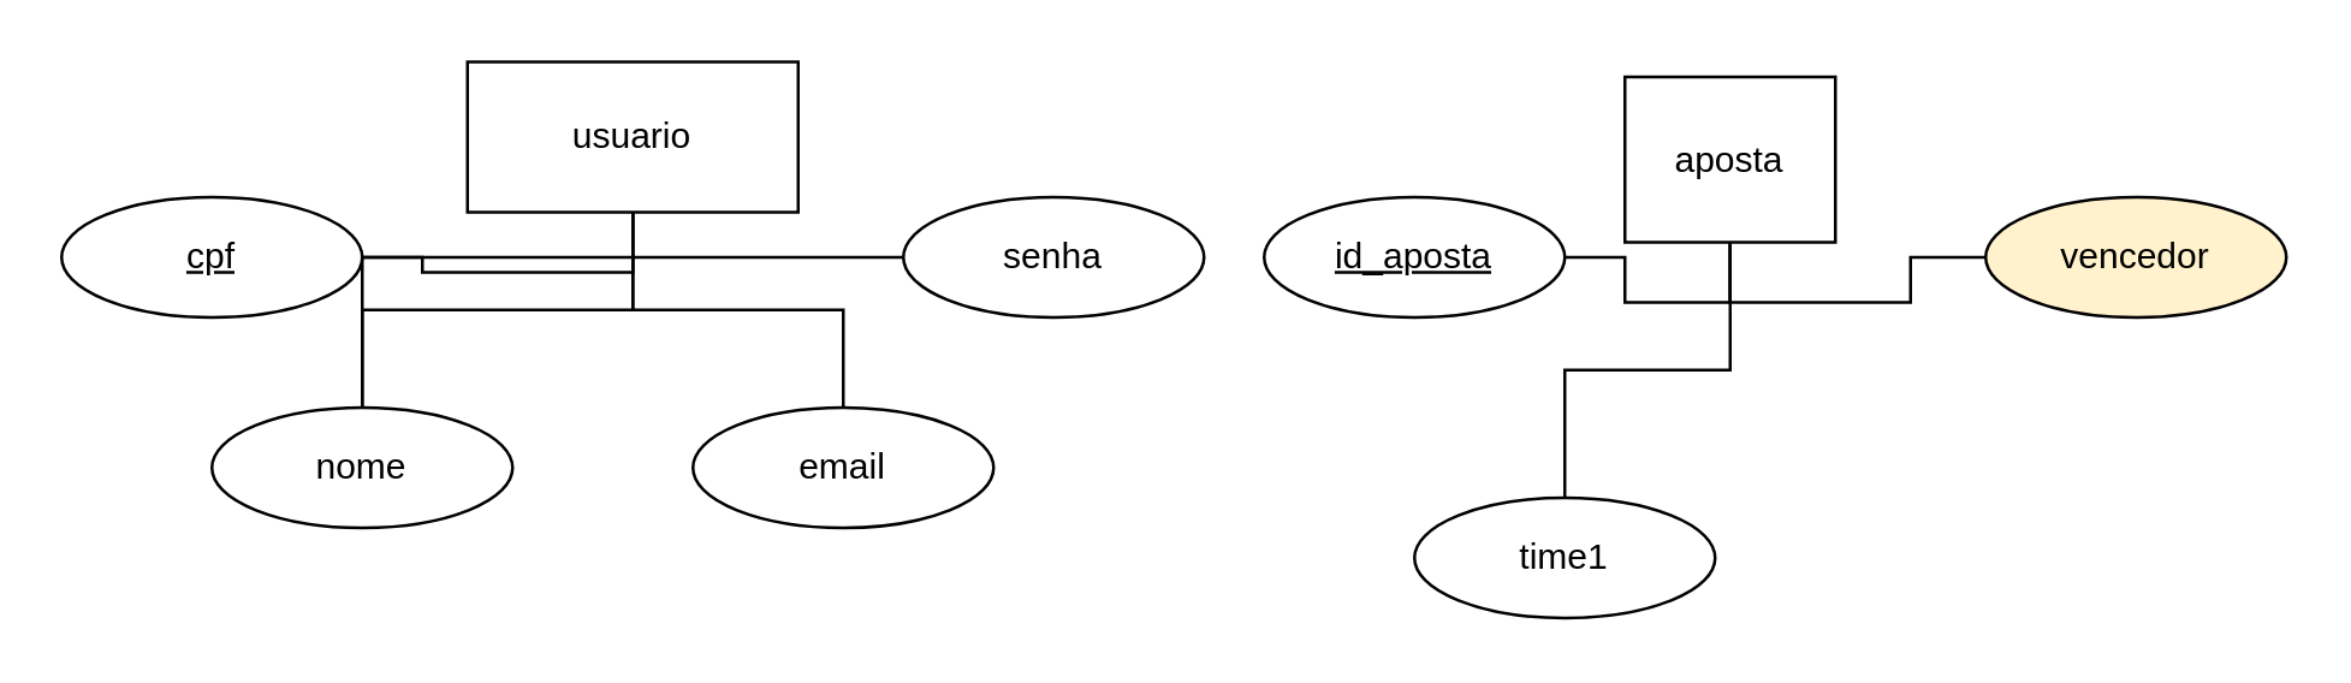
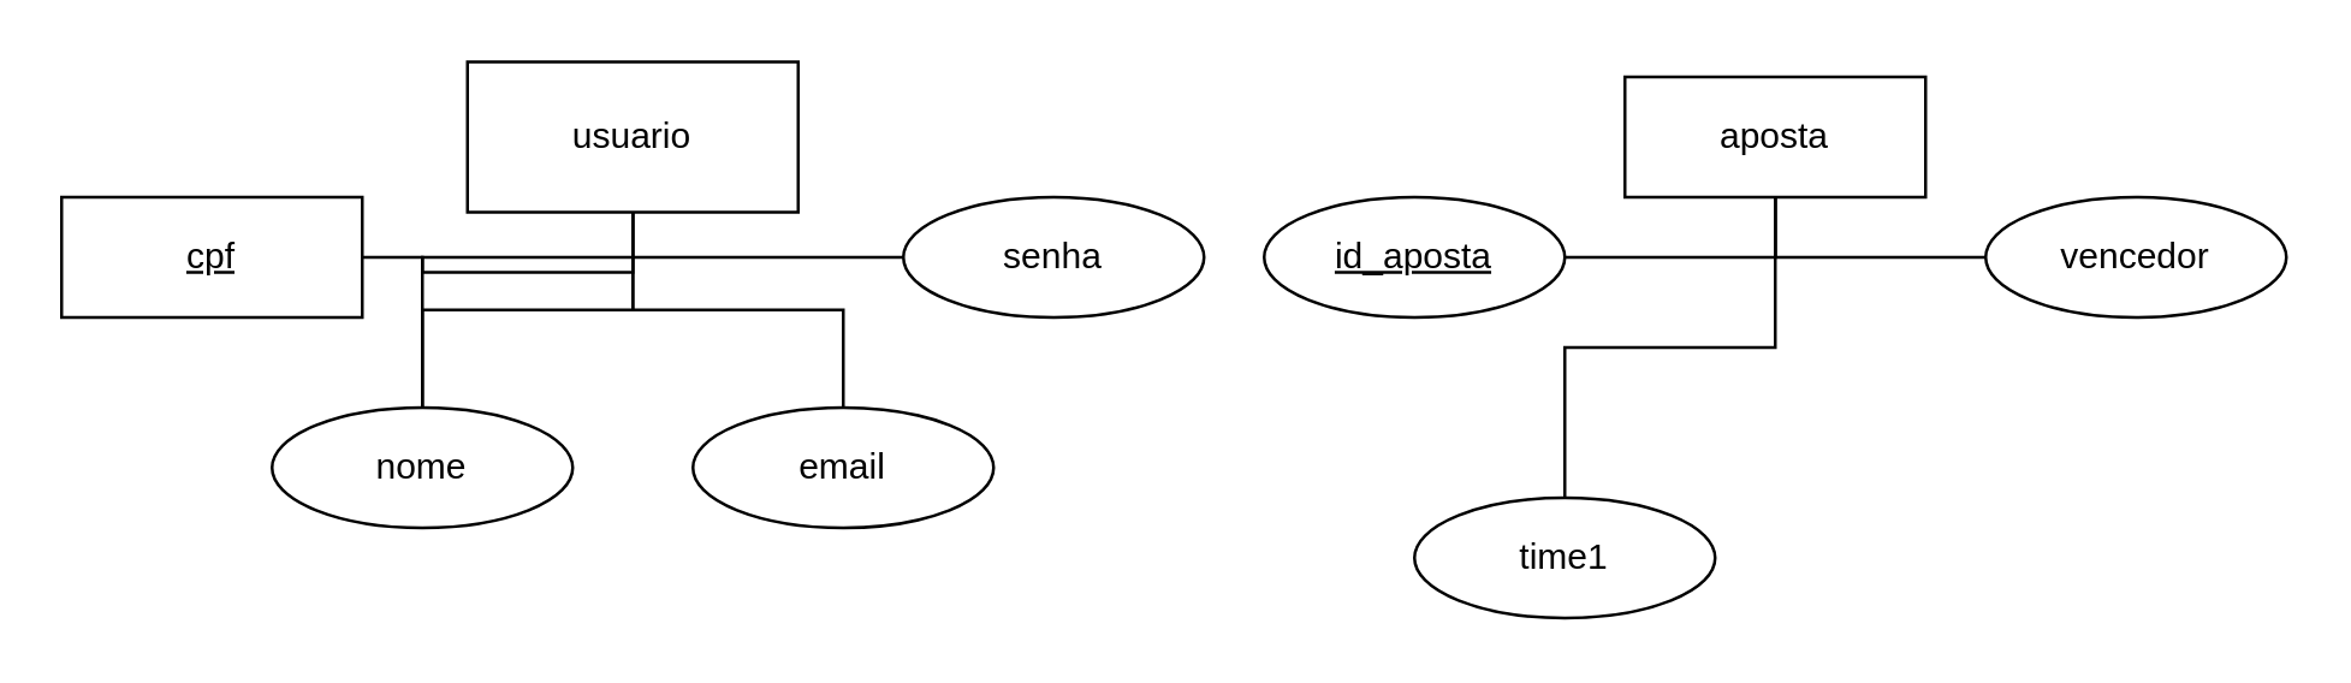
- <mxCell id="11" value="aposta" style="whiteSpace=wrap;html=1;align=center;" vertex="1" parent="1"><mxGeometry x="540" y="25" width="70" height="55" as="geometry" /></mxCell>
+ <mxCell id="11" value="aposta" style="whiteSpace=wrap;html=1;align=center;" vertex="1" parent="1"><mxGeometry x="540" y="25" width="100" height="40" as="geometry" /></mxCell>
- <mxCell id="6" value="cpf" style="ellipse;whiteSpace=wrap;html=1;align=center;fontStyle=4;" vertex="1" parent="1"><mxGeometry x="20" y="65" width="100" height="40" as="geometry" /></mxCell>
+ <mxCell id="6" value="cpf" style="whiteSpace=wrap;html=1;align=center;fontStyle=4;rounded=0;" vertex="1" parent="1"><mxGeometry x="20" y="65" width="100" height="40" as="geometry" /></mxCell>
- <mxCell id="17" value="vencedor" style="ellipse;whiteSpace=wrap;html=1;align=center;fillColor=#fff2cc;" vertex="1" parent="1"><mxGeometry x="660" y="65" width="100" height="40" as="geometry" /></mxCell>
+ <mxCell id="17" value="vencedor" style="ellipse;whiteSpace=wrap;html=1;align=center;" vertex="1" parent="1"><mxGeometry x="660" y="65" width="100" height="40" as="geometry" /></mxCell>
- <mxCell id="4" value="nome" style="ellipse;whiteSpace=wrap;html=1;align=center;" vertex="1" parent="1"><mxGeometry x="70" y="135" width="100" height="40" as="geometry" /></mxCell>
+ <mxCell id="4" value="nome" style="ellipse;whiteSpace=wrap;html=1;align=center;" vertex="1" parent="1"><mxGeometry x="90" y="135" width="100" height="40" as="geometry" /></mxCell>
